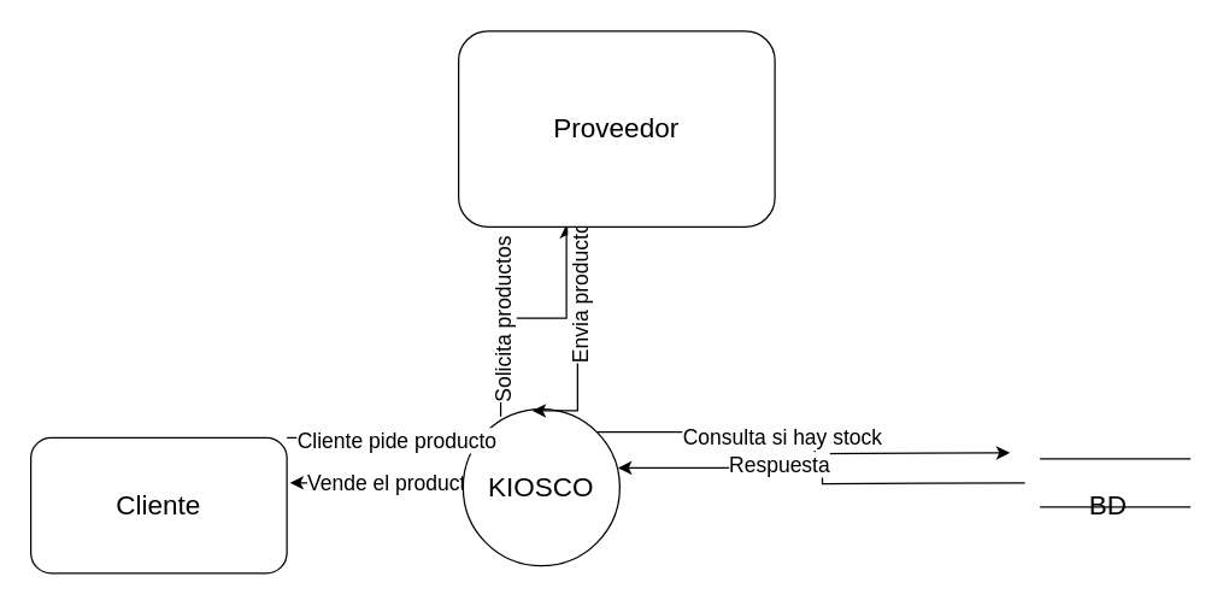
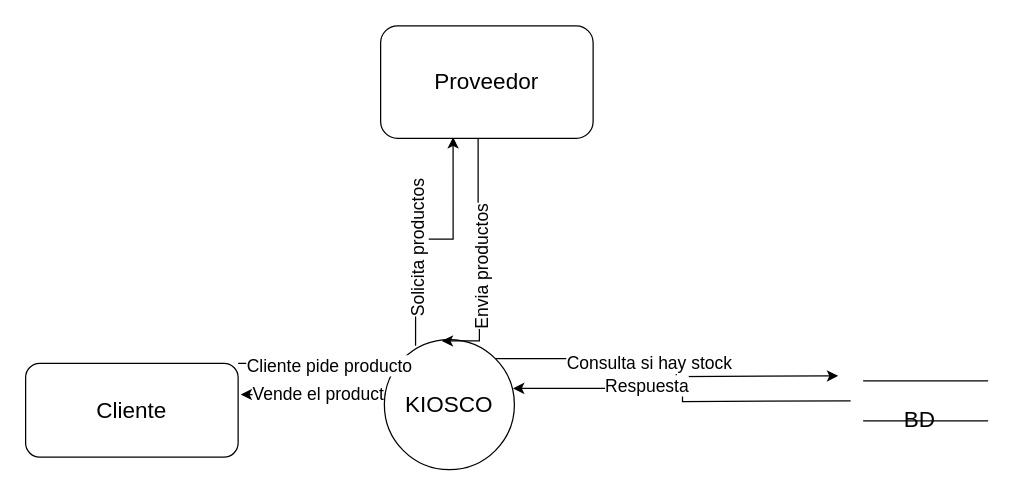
- <mxCell id="18" value="Proveedor" style="rounded=1;whiteSpace=wrap;html=1;fontSize=18;" vertex="1" parent="1"><mxGeometry x="304" y="20" width="210" height="130" as="geometry" /></mxCell>
+ <mxCell id="18" value="Proveedor" style="rounded=1;whiteSpace=wrap;html=1;fontSize=18;" vertex="1" parent="1"><mxGeometry x="304" y="20" width="170" height="90" as="geometry" /></mxCell>
- <mxCell id="15" value="Cliente" style="rounded=1;whiteSpace=wrap;html=1;fontSize=18;" vertex="1" parent="1"><mxGeometry y="290" width="170" height="90" as="geometry" x="20" /></mxCell>
+ <mxCell id="15" value="Cliente" style="rounded=1;whiteSpace=wrap;html=1;fontSize=18;" vertex="1" parent="1"><mxGeometry x="20" y="290" width="170" height="75" as="geometry" /></mxCell>
